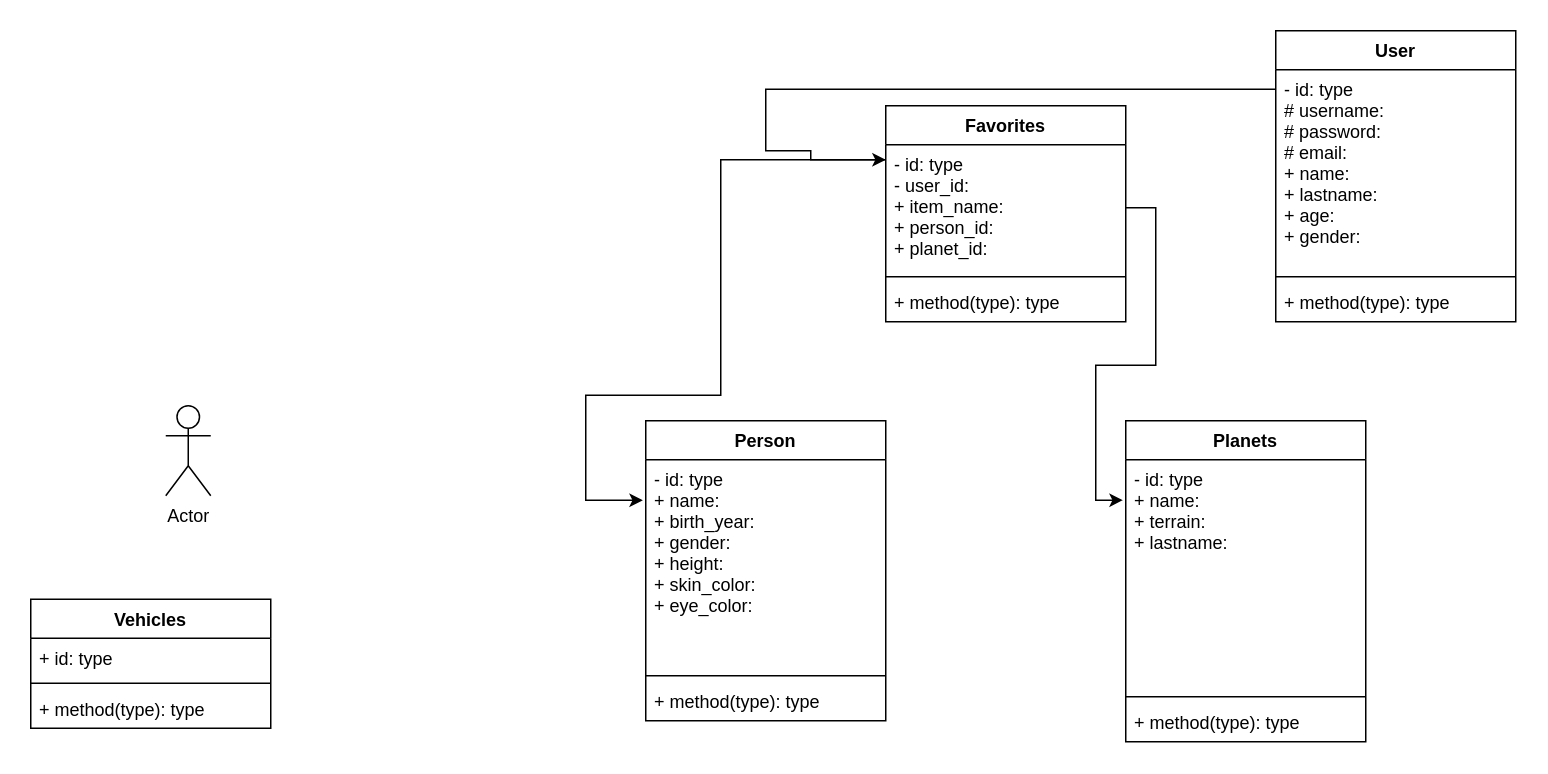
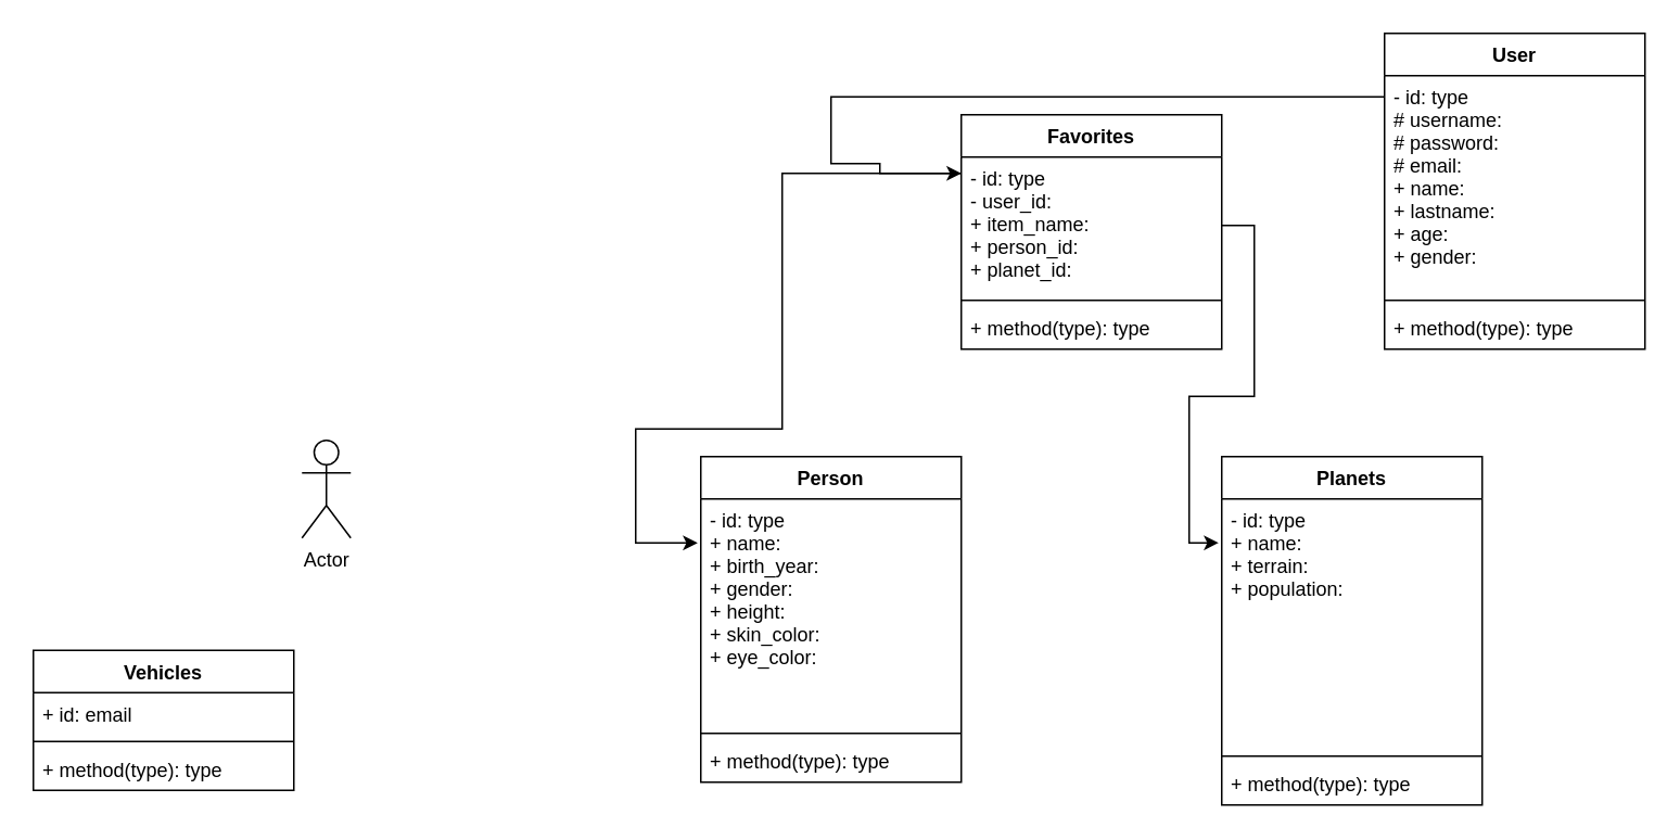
- <mxCell id="18" value="Actor" style="shape=umlActor;verticalLabelPosition=bottom;verticalAlign=top;html=1;" parent="1" vertex="1"><mxGeometry x="110" y="270" width="30" height="60" as="geometry" /></mxCell>
+ <mxCell id="18" value="Actor" style="shape=umlActor;verticalLabelPosition=bottom;verticalAlign=top;html=1;" parent="1" vertex="1"><mxGeometry x="185" y="270" width="30" height="60" as="geometry" /></mxCell>
- <mxCell id="11" value="- id: type&#10;+ name: &#10;+ terrain: &#10;+ lastname: " style="text;strokeColor=none;fillColor=none;align=left;verticalAlign=top;spacingLeft=4;spacingRight=4;overflow=hidden;rotatable=0;points=[[0,0.5],[1,0.5]];portConstraint=eastwest;" parent="10" vertex="1"><mxGeometry y="26" width="160" height="154" as="geometry" /></mxCell>
+ <mxCell id="11" value="- id: type&#10;+ name: &#10;+ terrain: &#10;+ population: " style="text;strokeColor=none;fillColor=none;align=left;verticalAlign=top;spacingLeft=4;spacingRight=4;overflow=hidden;rotatable=0;points=[[0,0.5],[1,0.5]];portConstraint=eastwest;" parent="10" vertex="1"><mxGeometry y="26" width="160" height="154" as="geometry" /></mxCell>
- <mxCell id="15" value="+ id: type" style="text;strokeColor=none;fillColor=none;align=left;verticalAlign=top;spacingLeft=4;spacingRight=4;overflow=hidden;rotatable=0;points=[[0,0.5],[1,0.5]];portConstraint=eastwest;" parent="14" vertex="1"><mxGeometry y="26" width="160" height="26" as="geometry" /></mxCell>
+ <mxCell id="15" value="+ id: email" style="text;strokeColor=none;fillColor=none;align=left;verticalAlign=top;spacingLeft=4;spacingRight=4;overflow=hidden;rotatable=0;points=[[0,0.5],[1,0.5]];portConstraint=eastwest;" parent="14" vertex="1"><mxGeometry y="26" width="160" height="26" as="geometry" /></mxCell>
